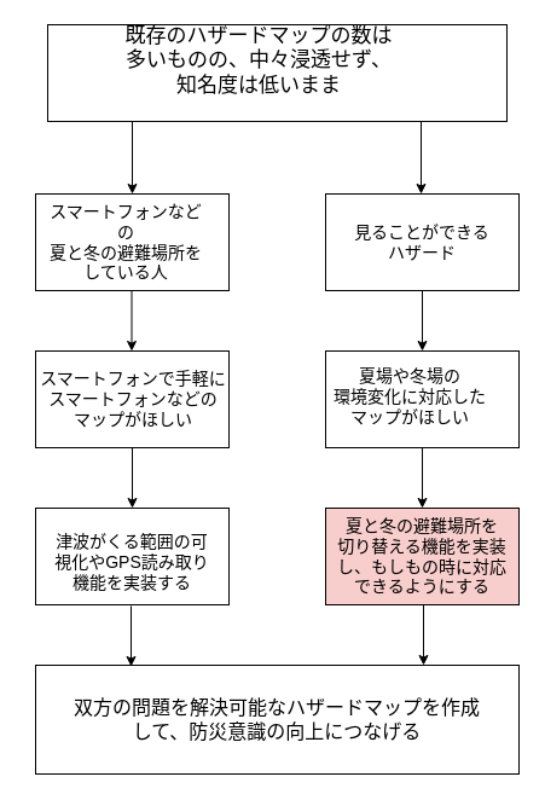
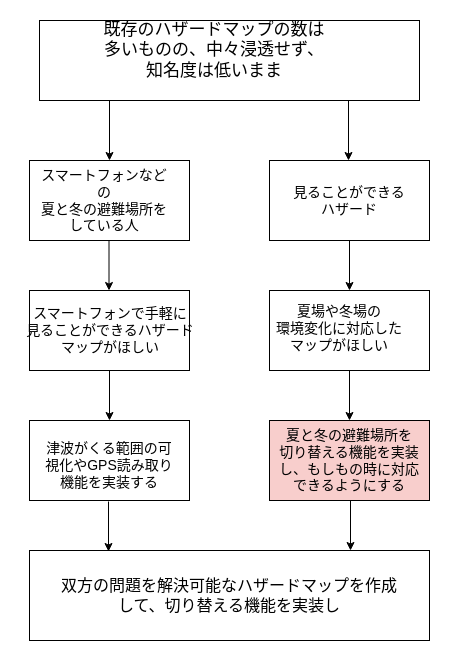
- <mxCell id="14" value="&lt;div style=&quot;font-size: 14px&quot;&gt;&lt;font style=&quot;font-size: 14px&quot;&gt;スマートフォンで手軽に&lt;/font&gt;&lt;/div&gt;&lt;div style=&quot;font-size: 14px&quot;&gt;&lt;font style=&quot;font-size: 14px&quot;&gt;スマートフォンなどの&lt;/font&gt;&lt;/div&gt;&lt;div style=&quot;font-size: 14px&quot;&gt;&lt;font style=&quot;font-size: 14px&quot;&gt;マップがほしい&lt;br&gt;&lt;/font&gt;&lt;/div&gt;" style="text;html=1;strokeColor=none;fillColor=none;align=center;verticalAlign=middle;whiteSpace=wrap;rounded=0;" vertex="1" parent="1"><mxGeometry x="20" y="305" width="180" height="50" as="geometry" /></mxCell>
+ <mxCell id="14" value="&lt;div style=&quot;font-size: 14px&quot;&gt;&lt;font style=&quot;font-size: 14px&quot;&gt;スマートフォンで手軽に&lt;/font&gt;&lt;/div&gt;&lt;div style=&quot;font-size: 14px&quot;&gt;&lt;font style=&quot;font-size: 14px&quot;&gt;見ることができるハザード&lt;/font&gt;&lt;/div&gt;&lt;div style=&quot;font-size: 14px&quot;&gt;&lt;font style=&quot;font-size: 14px&quot;&gt;マップがほしい&lt;br&gt;&lt;/font&gt;&lt;/div&gt;" style="text;html=1;strokeColor=none;fillColor=none;align=center;verticalAlign=middle;whiteSpace=wrap;rounded=0;" vertex="1" parent="1"><mxGeometry x="20" y="305" width="180" height="50" as="geometry" /></mxCell>
- <mxCell id="24" value="&lt;div style=&quot;font-size: 16px&quot;&gt;&lt;font style=&quot;font-size: 16px&quot;&gt;双方の問題を解決可能なハザードマップを作成して、防災意識の向上につなげる&lt;br&gt;&lt;/font&gt;&lt;/div&gt;" style="text;html=1;strokeColor=none;fillColor=none;align=center;verticalAlign=middle;whiteSpace=wrap;rounded=0;" vertex="1" parent="1"><mxGeometry x="59" y="560" width="340" height="70" as="geometry" /></mxCell>
+ <mxCell id="24" value="&lt;div style=&quot;font-size: 16px&quot;&gt;&lt;font style=&quot;font-size: 16px&quot;&gt;双方の問題を解決可能なハザードマップを作成して、切り替える機能を実装し&lt;br&gt;&lt;/font&gt;&lt;/div&gt;" style="text;html=1;strokeColor=none;fillColor=none;align=center;verticalAlign=middle;whiteSpace=wrap;rounded=0;" vertex="1" parent="1"><mxGeometry x="59" y="560" width="340" height="70" as="geometry" /></mxCell>
